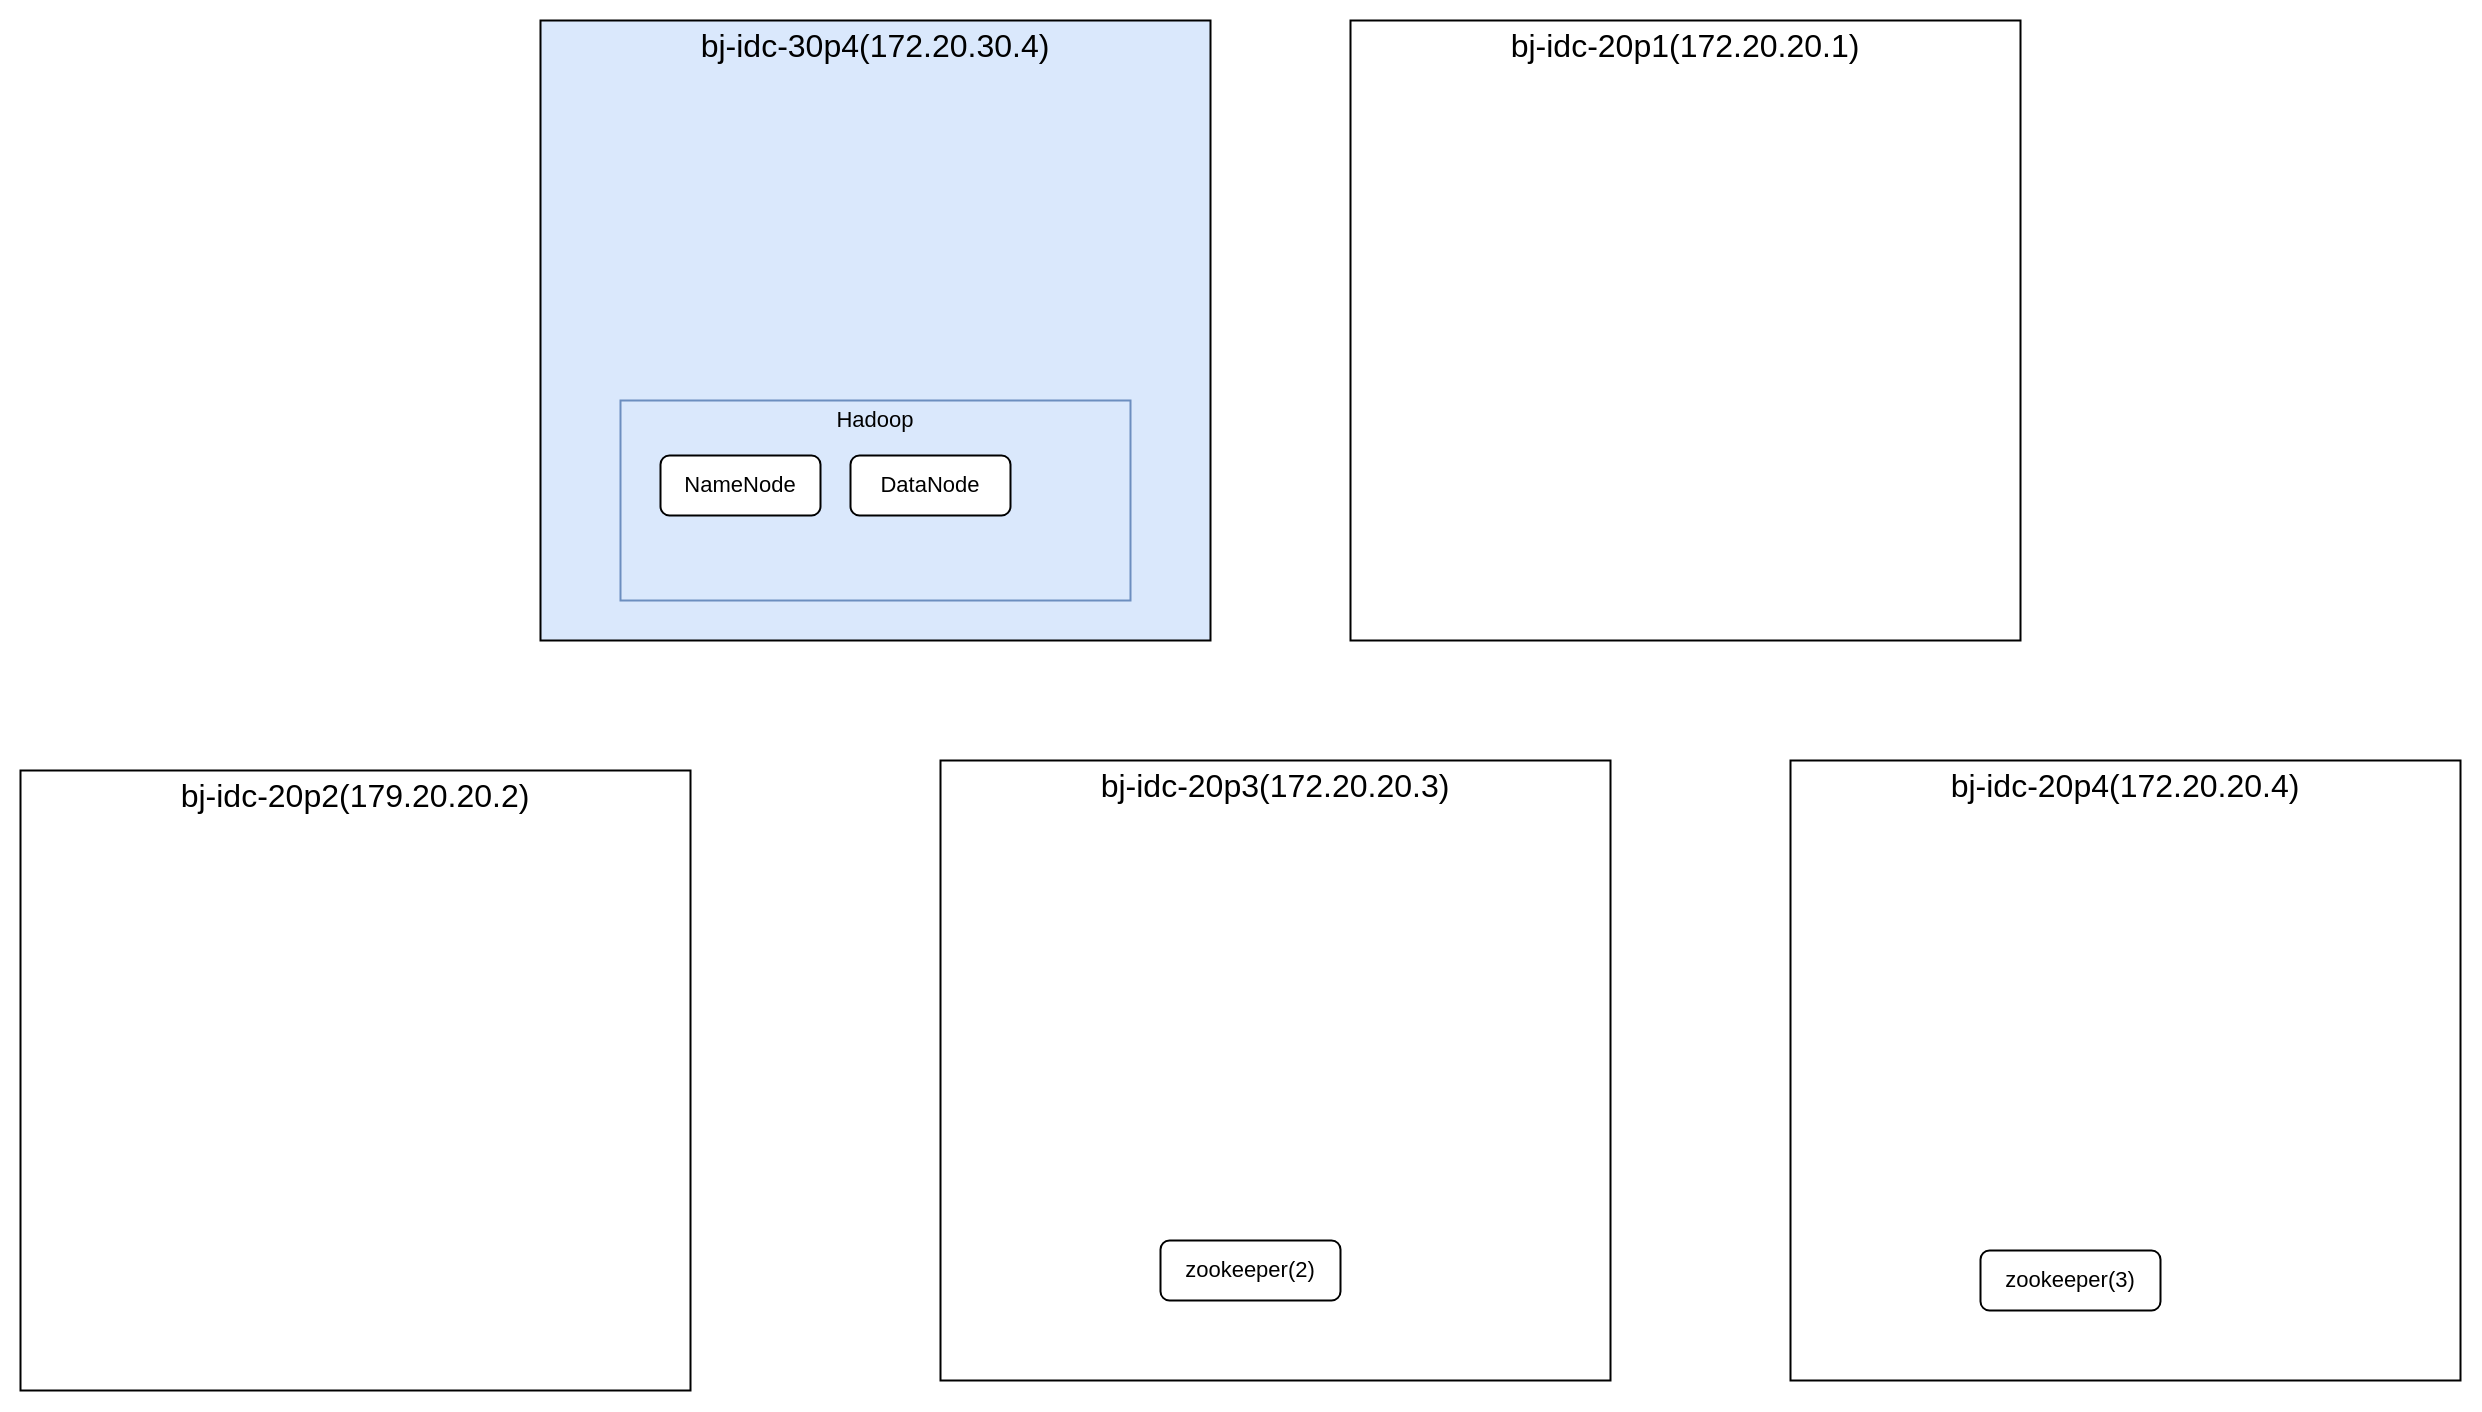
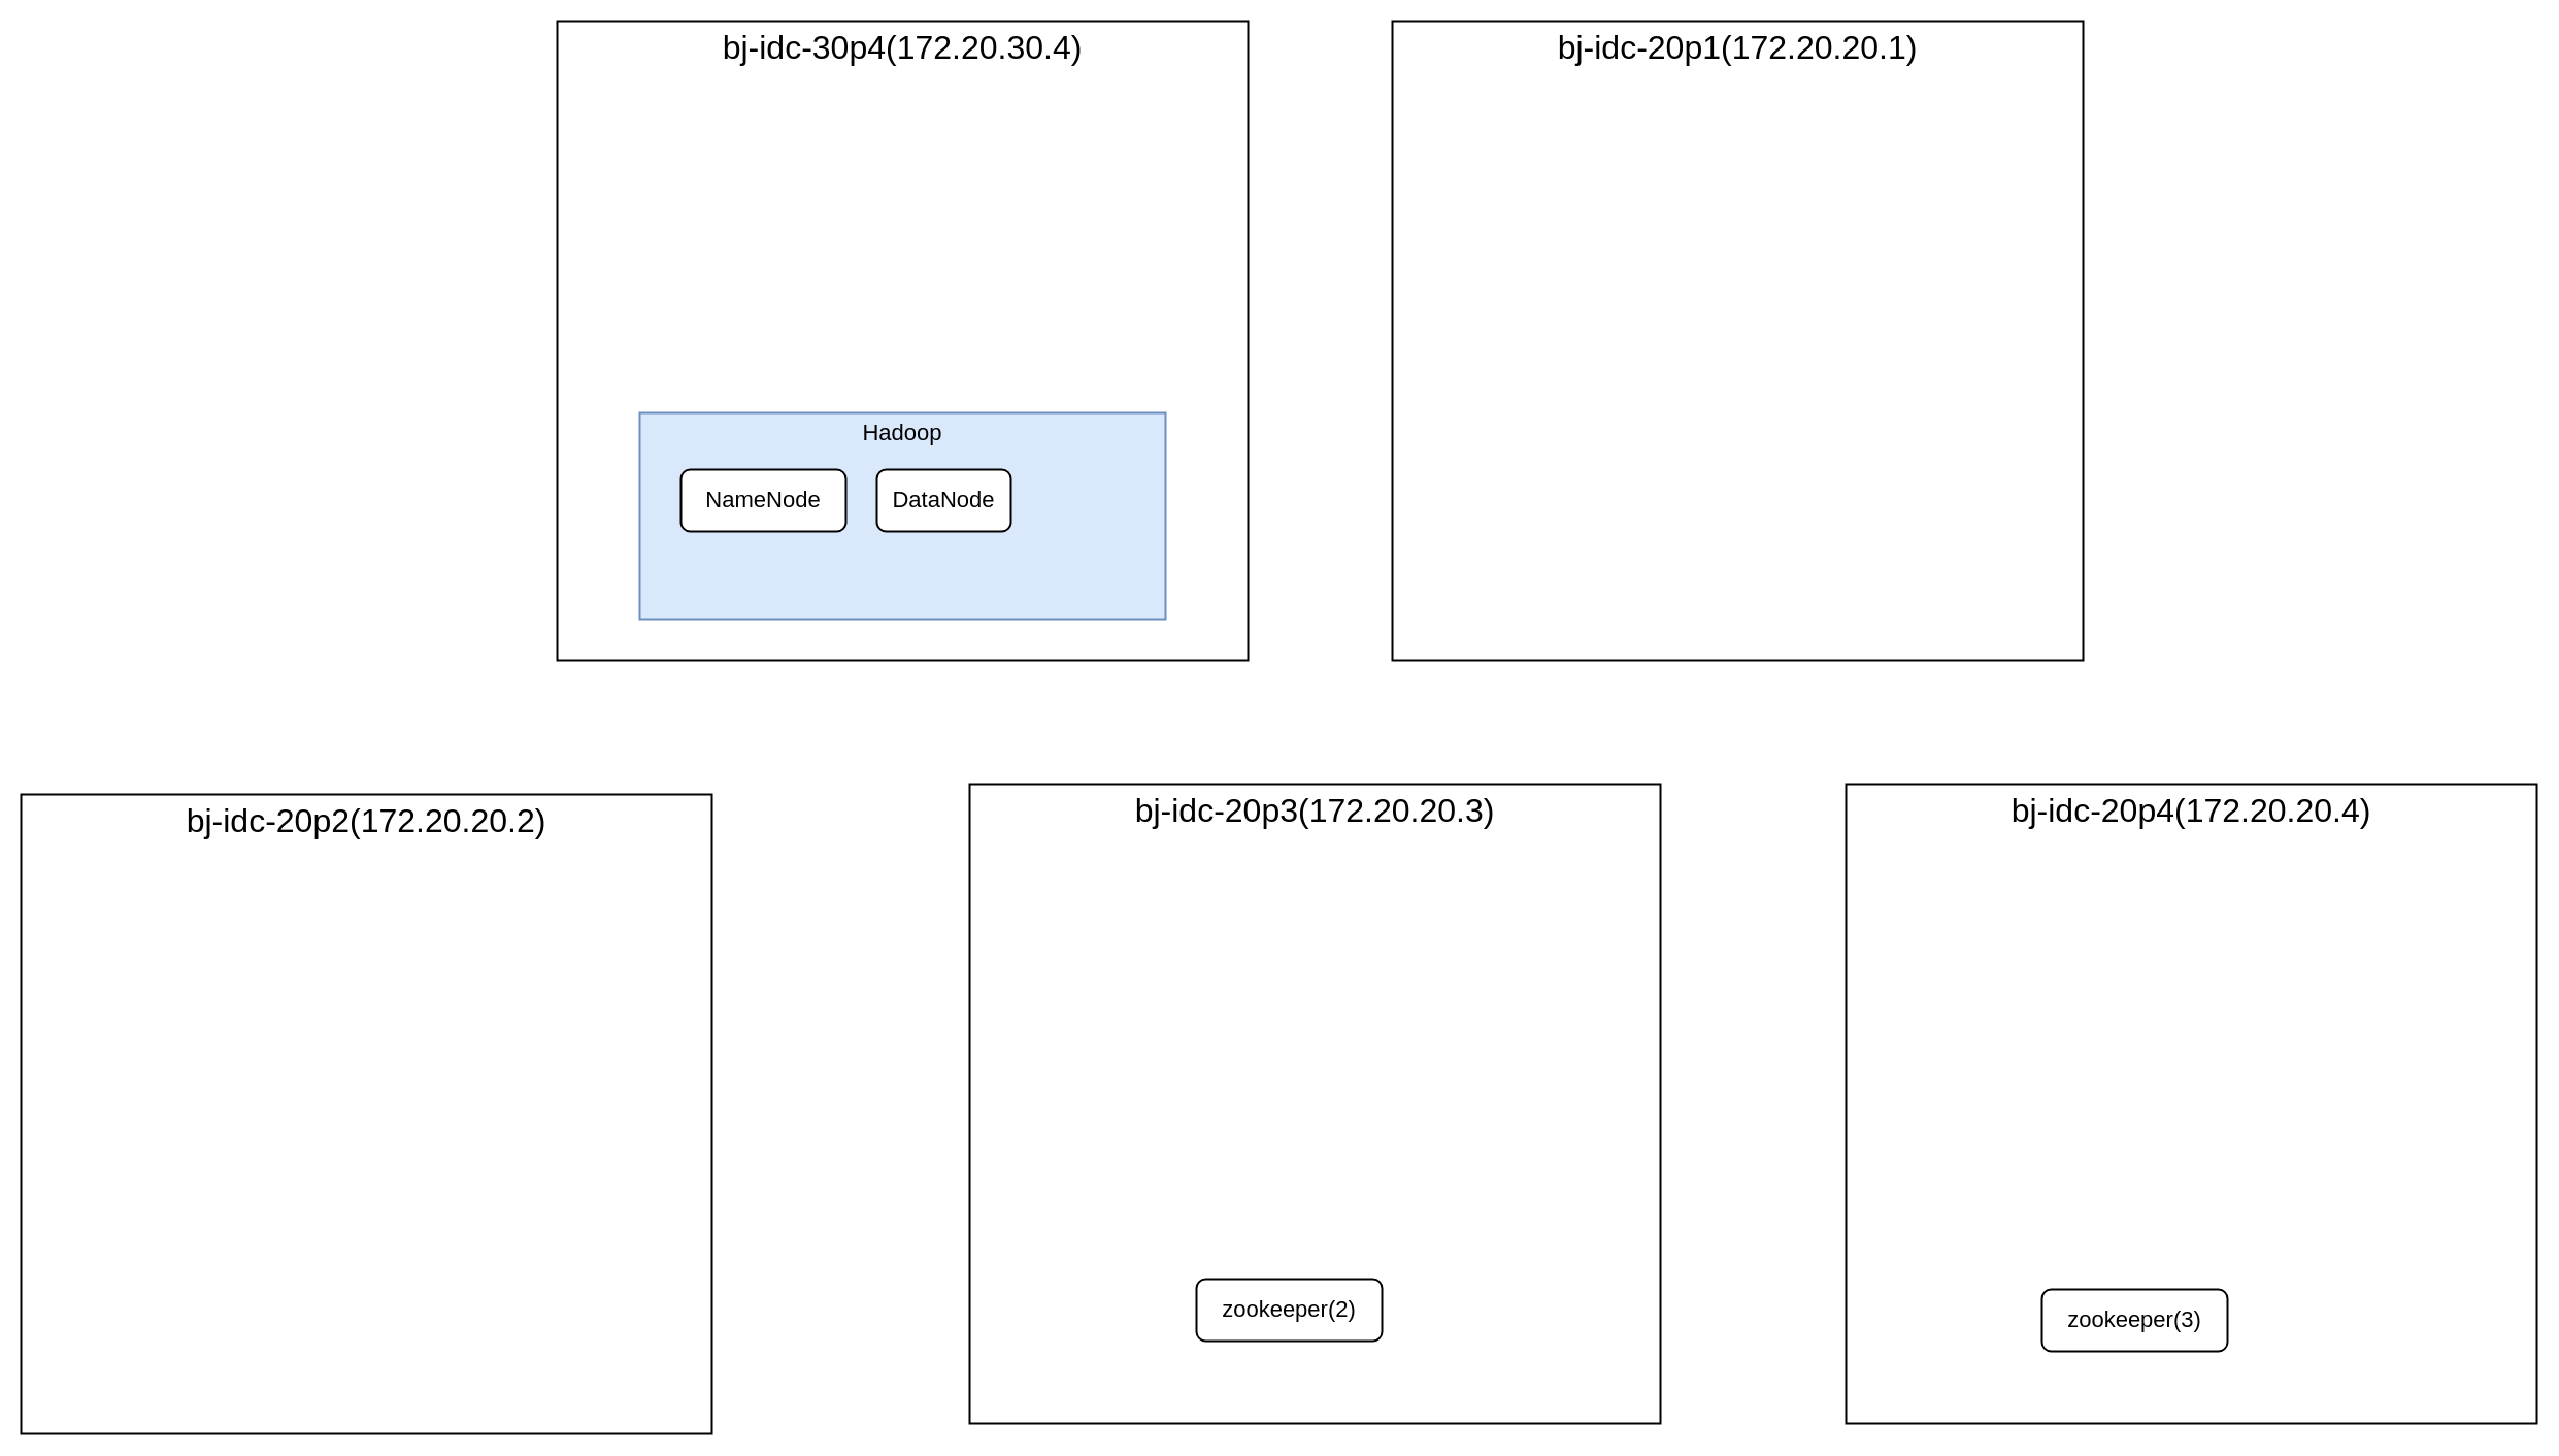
- <mxCell id="2" value="bj-idc-30p4(172.20.30.4)" style="rounded=0;whiteSpace=wrap;html=1;strokeWidth=2;verticalAlign=top;fontSize=32;fillColor=#dae8fc;" parent="1" vertex="1"><mxGeometry x="540" y="20" width="670" height="620" as="geometry" /></mxCell>
+ <mxCell id="2" value="bj-idc-30p4(172.20.30.4)" style="rounded=0;whiteSpace=wrap;html=1;strokeWidth=2;verticalAlign=top;fontSize=32;" parent="1" vertex="1"><mxGeometry x="540" y="20" width="670" height="620" as="geometry" /></mxCell>
- <mxCell id="9" value="DataNode" style="rounded=1;whiteSpace=wrap;html=1;fontSize=22;strokeWidth=2;" parent="1" vertex="1"><mxGeometry x="850" y="455" width="160" height="60" as="geometry" /></mxCell>
+ <mxCell id="9" value="DataNode" style="rounded=1;whiteSpace=wrap;html=1;fontSize=22;strokeWidth=2;" parent="1" vertex="1"><mxGeometry x="850" y="455" width="130" height="60" as="geometry" /></mxCell>
- <mxCell id="5" value="bj-idc-20p2(179.20.20.2)" style="rounded=0;whiteSpace=wrap;html=1;strokeWidth=2;verticalAlign=top;fontSize=32;" parent="1" vertex="1"><mxGeometry x="20" y="770" width="670" height="620" as="geometry" /></mxCell>
+ <mxCell id="5" value="bj-idc-20p2(172.20.20.2)" style="rounded=0;whiteSpace=wrap;html=1;strokeWidth=2;verticalAlign=top;fontSize=32;" parent="1" vertex="1"><mxGeometry x="20" y="770" width="670" height="620" as="geometry" /></mxCell>
